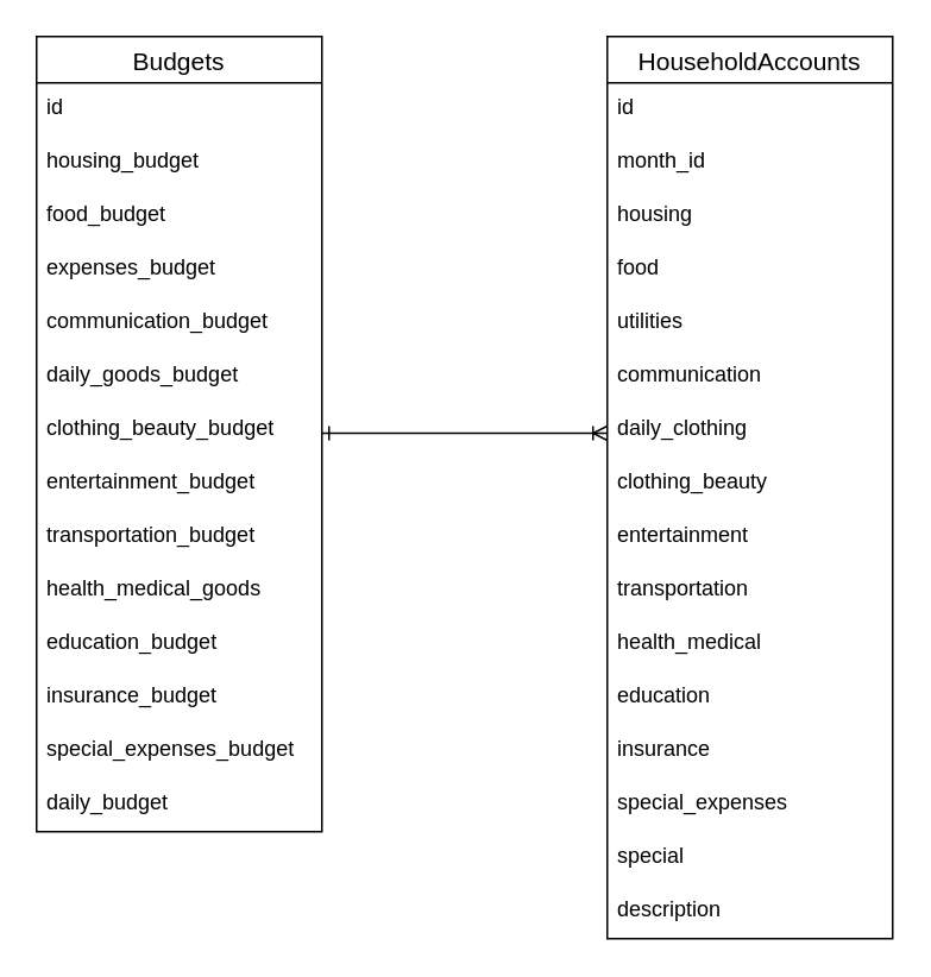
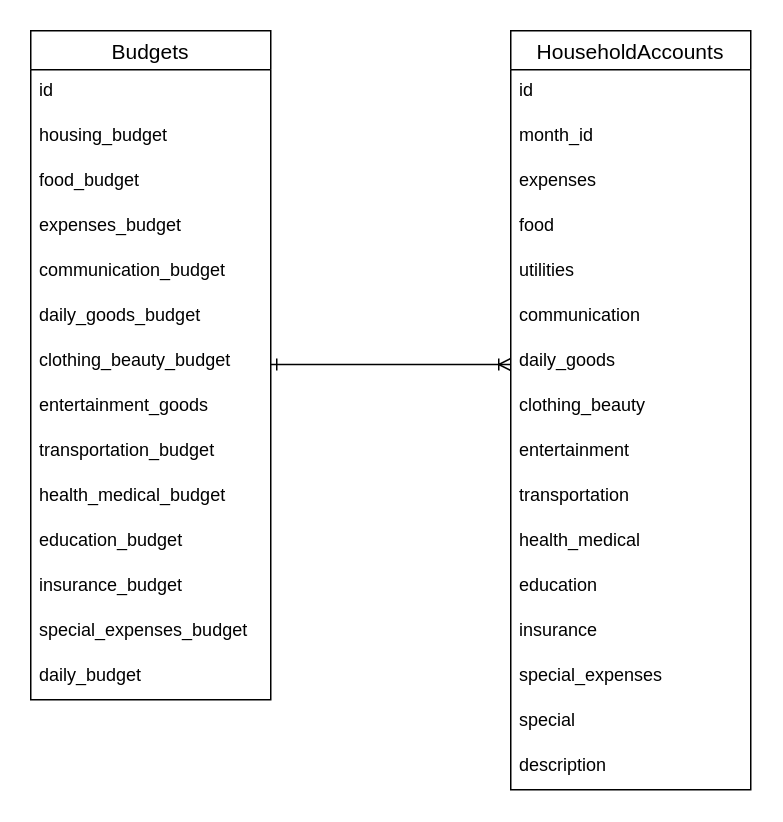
- <mxCell id="20" value="housing" style="text;strokeColor=none;fillColor=none;spacingLeft=4;spacingRight=4;overflow=hidden;rotatable=0;points=[[0,0.5],[1,0.5]];portConstraint=eastwest;fontSize=12;rounded=0;" vertex="1" parent="17"><mxGeometry y="86" width="160" height="30" as="geometry" /></mxCell>
+ <mxCell id="20" value="expenses" style="text;strokeColor=none;fillColor=none;spacingLeft=4;spacingRight=4;overflow=hidden;rotatable=0;points=[[0,0.5],[1,0.5]];portConstraint=eastwest;fontSize=12;rounded=0;" vertex="1" parent="17"><mxGeometry y="86" width="160" height="30" as="geometry" /></mxCell>
- <mxCell id="24" value="daily_clothing" style="text;strokeColor=none;fillColor=none;spacingLeft=4;spacingRight=4;overflow=hidden;rotatable=0;points=[[0,0.5],[1,0.5]];portConstraint=eastwest;fontSize=12;rounded=0;" vertex="1" parent="17"><mxGeometry y="206" width="160" height="30" as="geometry" /></mxCell>
+ <mxCell id="24" value="daily_goods" style="text;strokeColor=none;fillColor=none;spacingLeft=4;spacingRight=4;overflow=hidden;rotatable=0;points=[[0,0.5],[1,0.5]];portConstraint=eastwest;fontSize=12;rounded=0;" vertex="1" parent="17"><mxGeometry y="206" width="160" height="30" as="geometry" /></mxCell>
- <mxCell id="10" value="entertainment_budget" style="text;strokeColor=none;fillColor=none;spacingLeft=4;spacingRight=4;overflow=hidden;rotatable=0;points=[[0,0.5],[1,0.5]];portConstraint=eastwest;fontSize=12;rounded=0;" parent="2" vertex="1"><mxGeometry y="236" width="160" height="30" as="geometry" /></mxCell>
+ <mxCell id="10" value="entertainment_goods" style="text;strokeColor=none;fillColor=none;spacingLeft=4;spacingRight=4;overflow=hidden;rotatable=0;points=[[0,0.5],[1,0.5]];portConstraint=eastwest;fontSize=12;rounded=0;" parent="2" vertex="1"><mxGeometry y="236" width="160" height="30" as="geometry" /></mxCell>
- <mxCell id="12" value="health_medical_goods" style="text;strokeColor=none;fillColor=none;spacingLeft=4;spacingRight=4;overflow=hidden;rotatable=0;points=[[0,0.5],[1,0.5]];portConstraint=eastwest;fontSize=12;rounded=0;" parent="2" vertex="1"><mxGeometry y="296" width="160" height="30" as="geometry" /></mxCell>
+ <mxCell id="12" value="health_medical_budget" style="text;strokeColor=none;fillColor=none;spacingLeft=4;spacingRight=4;overflow=hidden;rotatable=0;points=[[0,0.5],[1,0.5]];portConstraint=eastwest;fontSize=12;rounded=0;" parent="2" vertex="1"><mxGeometry y="296" width="160" height="30" as="geometry" /></mxCell>
